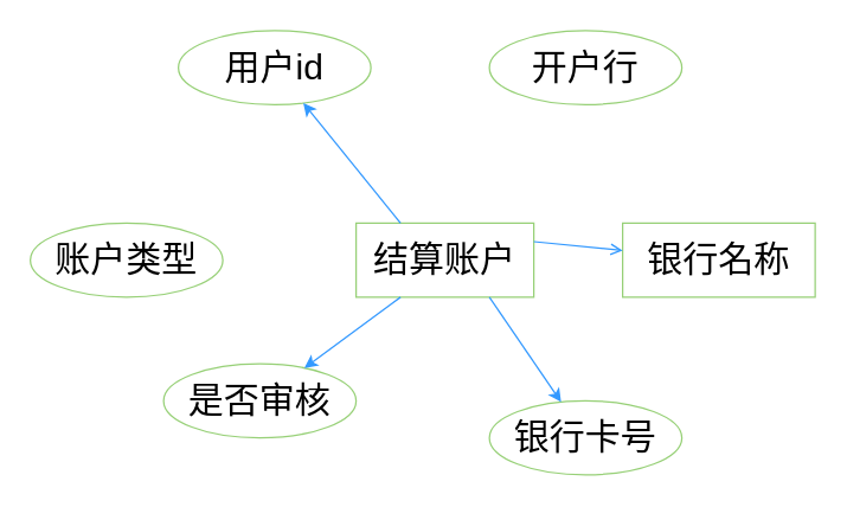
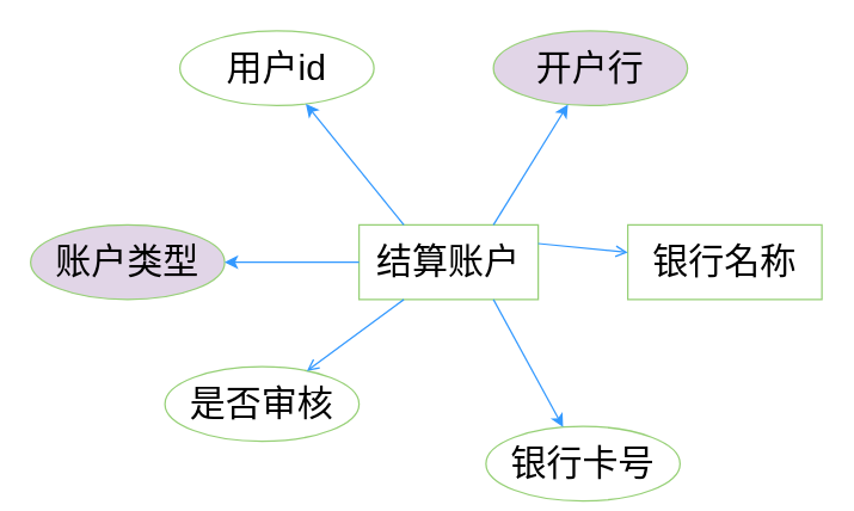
- <mxCell id="7" value="&lt;span style=&quot;font-size: 24px;&quot;&gt;开户行&lt;/span&gt;" style="ellipse;whiteSpace=wrap;html=1;strokeColor=#97D077;" vertex="1" parent="1"><mxGeometry x="330" y="20" width="130" height="50" as="geometry" /></mxCell>
+ <mxCell id="7" value="&lt;span style=&quot;font-size: 24px;&quot;&gt;开户行&lt;/span&gt;" style="ellipse;whiteSpace=wrap;html=1;strokeColor=#97D077;fillColor=#e1d5e7;" vertex="1" parent="1"><mxGeometry x="330" y="20" width="130" height="50" as="geometry" /></mxCell>
+ <mxCell id="10" value="" style="endArrow=classic;html=1;rounded=0;exitX=0.75;exitY=0;exitDx=0;exitDy=0;strokeColor=#3399FF;" edge="1" parent="1" source="2" target="7"><mxGeometry width="50" height="50" relative="1" as="geometry"><mxPoint x="340" y="182.5" as="sourcePoint" /><mxPoint x="408.326" y="167.242" as="targetPoint" /></mxGeometry></mxCell>
- <mxCell id="4" value="&lt;span style=&quot;font-size: 24px;&quot;&gt;账户类型&lt;/span&gt;" style="ellipse;whiteSpace=wrap;html=1;strokeColor=#97D077;" vertex="1" parent="1"><mxGeometry x="20" y="150" width="130" height="50" as="geometry" /></mxCell>
+ <mxCell id="4" value="&lt;span style=&quot;font-size: 24px;&quot;&gt;账户类型&lt;/span&gt;" style="ellipse;whiteSpace=wrap;html=1;strokeColor=#97D077;fillColor=#e1d5e7;" vertex="1" parent="1"><mxGeometry x="20" y="150" width="130" height="50" as="geometry" /></mxCell>
+ <mxCell id="13" value="" style="endArrow=classic;html=1;rounded=0;strokeColor=#3399FF;" edge="1" parent="1" source="2" target="4"><mxGeometry width="50" height="50" relative="1" as="geometry"><mxPoint x="230" y="170" as="sourcePoint" /><mxPoint x="438.326" y="197.242" as="targetPoint" /></mxGeometry></mxCell>
- <mxCell id="14" value="" style="endArrow=classic;html=1;rounded=0;exitX=0.25;exitY=1;exitDx=0;exitDy=0;strokeColor=#3399FF;" edge="1" parent="1" source="2" target="5"><mxGeometry width="50" height="50" relative="1" as="geometry"><mxPoint x="380" y="222.5" as="sourcePoint" /><mxPoint x="448.326" y="207.242" as="targetPoint" /></mxGeometry></mxCell>
+ <mxCell id="14" value="" style="endArrow=open;html=1;rounded=0;exitX=0.25;exitY=1;exitDx=0;exitDy=0;strokeColor=#3399FF;" edge="1" parent="1" source="2" target="5"><mxGeometry width="50" height="50" relative="1" as="geometry"><mxPoint x="380" y="222.5" as="sourcePoint" /><mxPoint x="448.326" y="207.242" as="targetPoint" /></mxGeometry></mxCell>
- <mxCell id="6" value="&lt;span style=&quot;font-size: 24px;&quot;&gt;银行卡号&lt;/span&gt;" style="ellipse;whiteSpace=wrap;html=1;strokeColor=#97D077;" vertex="1" parent="1"><mxGeometry x="330" y="270" width="130" height="50" as="geometry" /></mxCell>
+ <mxCell id="6" value="&lt;span style=&quot;font-size: 24px;&quot;&gt;银行卡号&lt;/span&gt;" style="ellipse;whiteSpace=wrap;html=1;strokeColor=#97D077;" vertex="1" parent="1"><mxGeometry x="325" y="285" width="130" height="50" as="geometry" /></mxCell>
